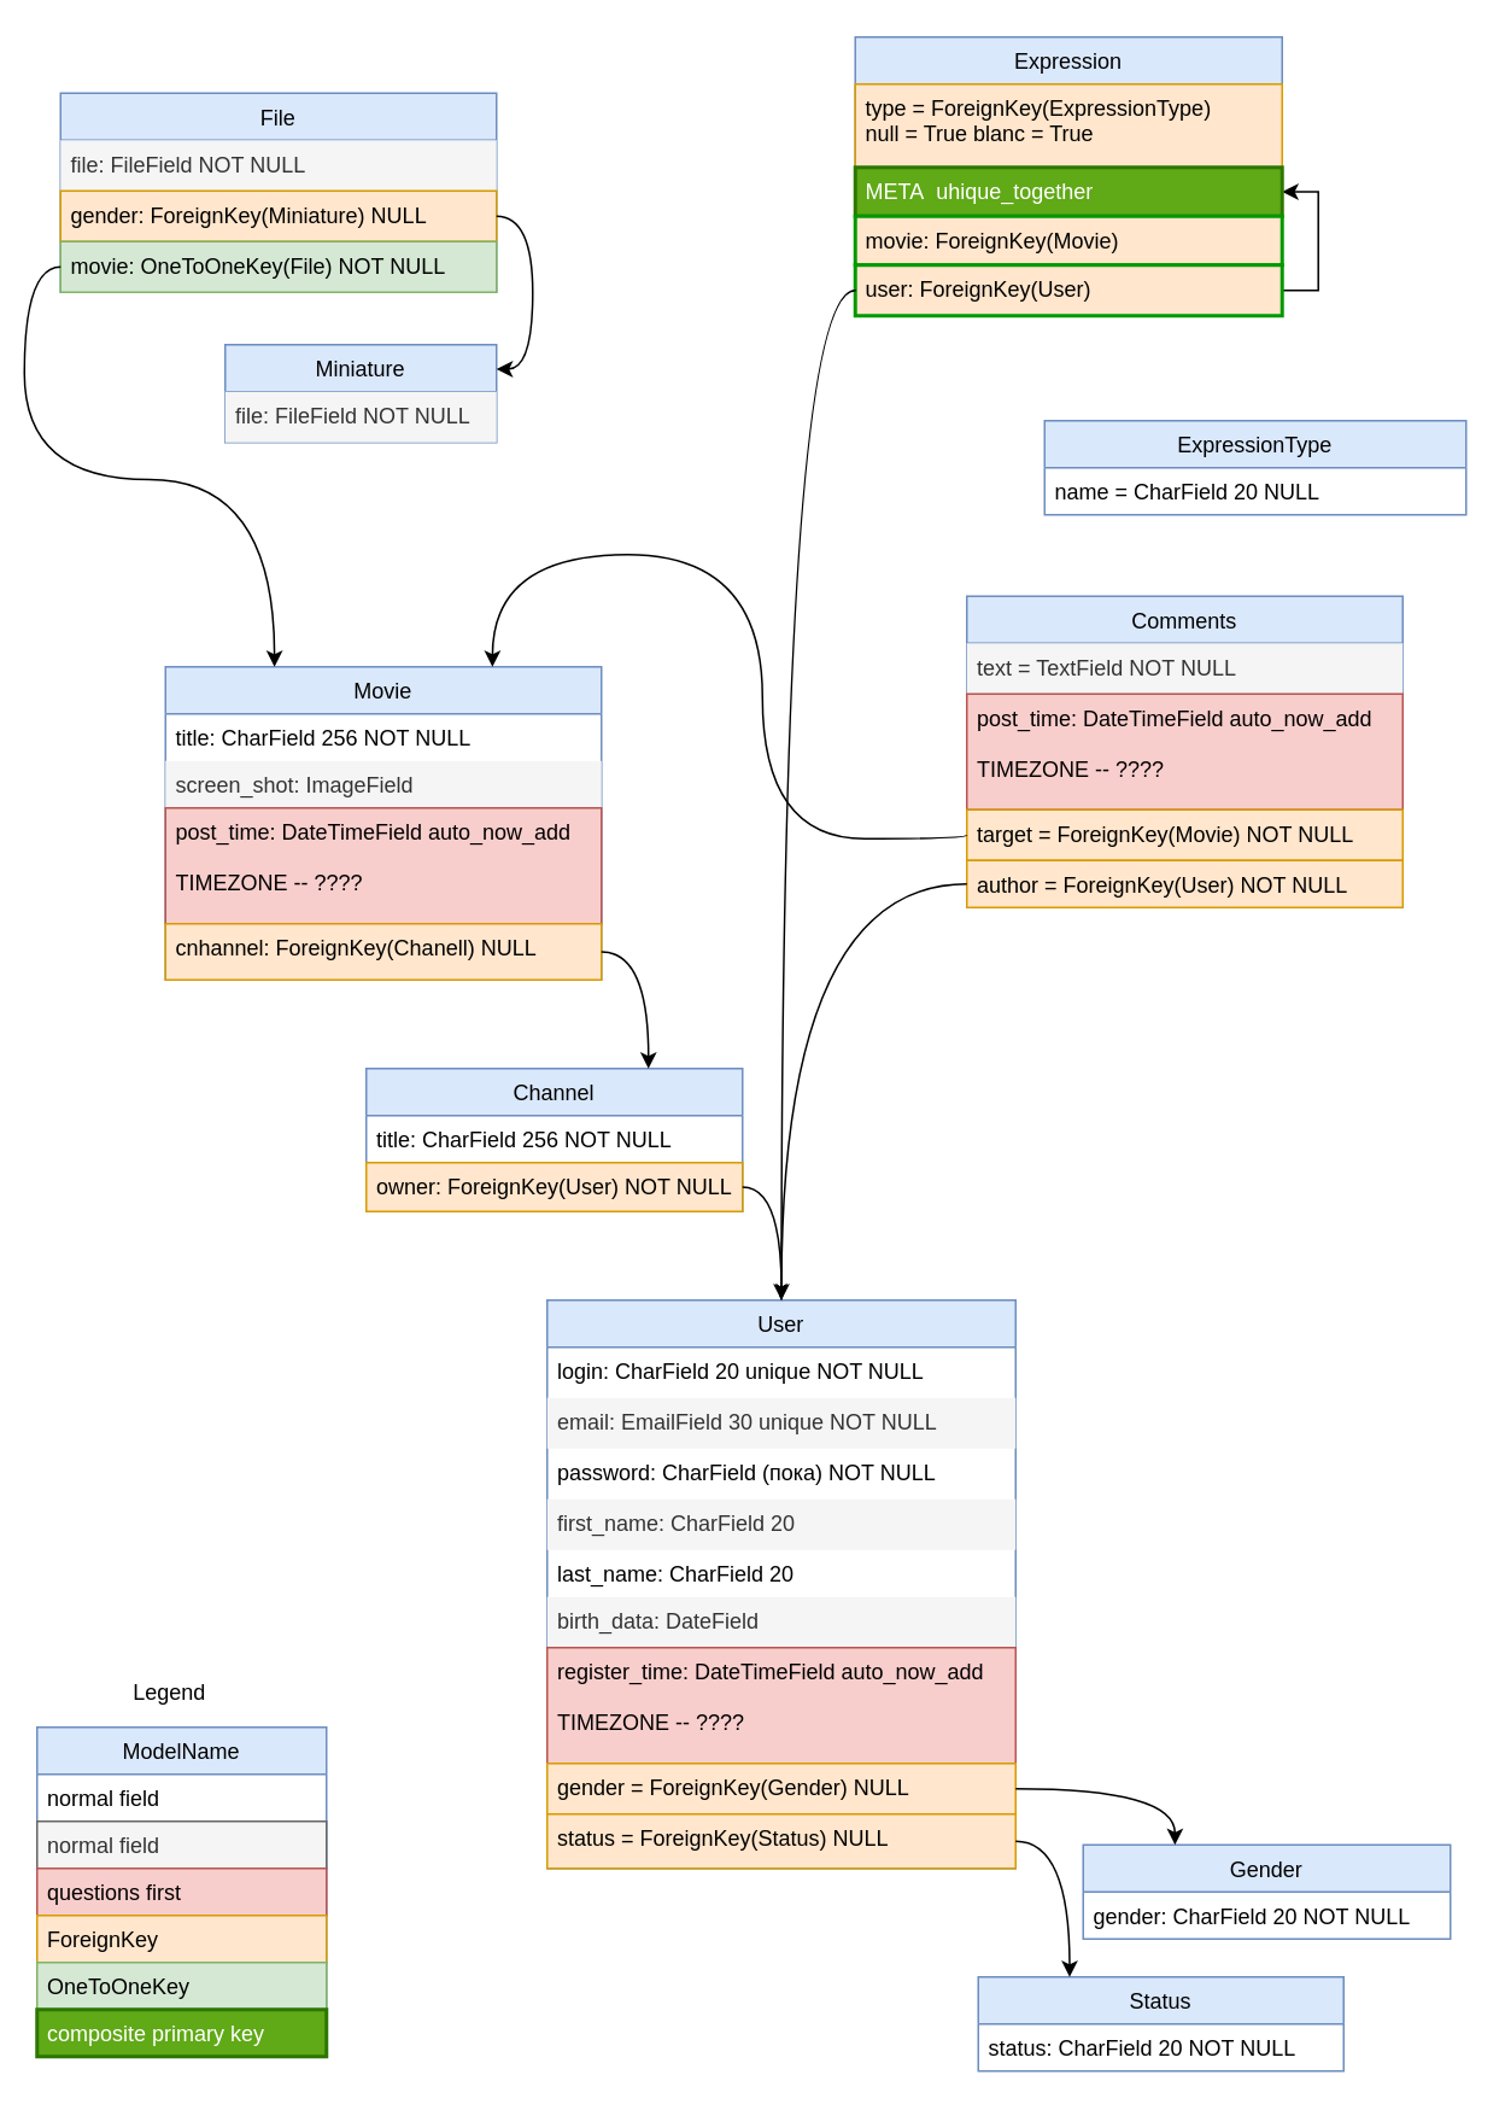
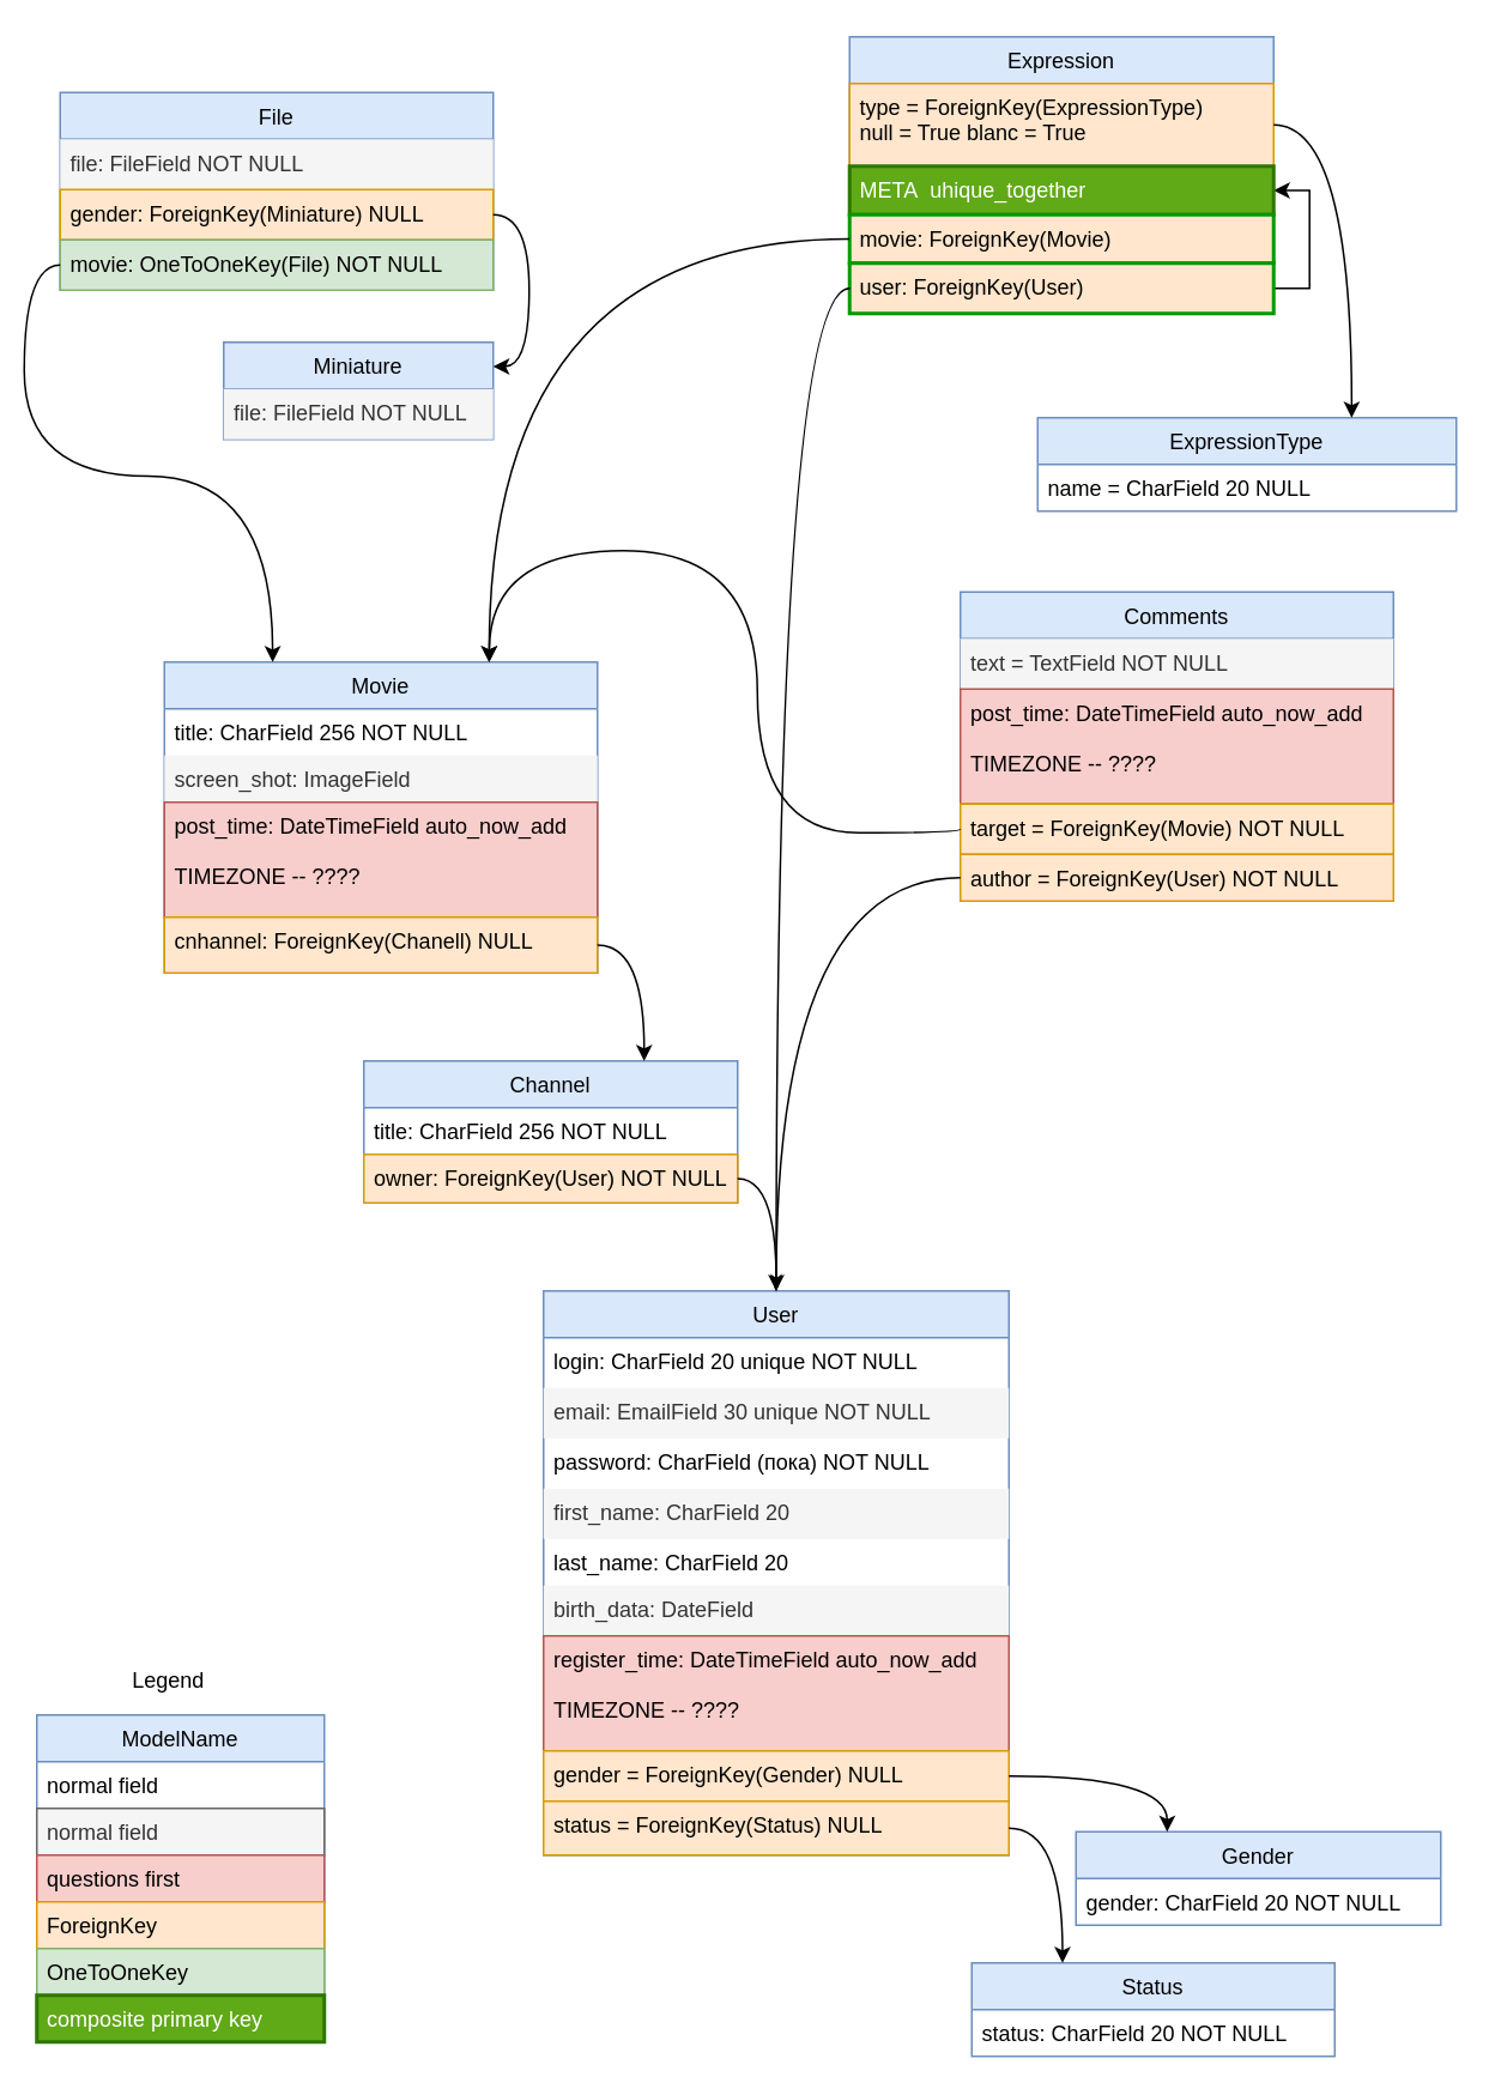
+ <mxCell id="58" style="edgeStyle=orthogonalEdgeStyle;curved=1;orthogonalLoop=1;jettySize=auto;html=1;exitX=1;exitY=0.5;exitDx=0;exitDy=0;entryX=0.75;entryY=0;entryDx=0;entryDy=0;" edge="1" parent="1" source="22" target="34"><mxGeometry relative="1" as="geometry" /></mxCell>
+ <mxCell id="53" style="edgeStyle=orthogonalEdgeStyle;curved=1;orthogonalLoop=1;jettySize=auto;html=1;exitX=0;exitY=0.5;exitDx=0;exitDy=0;entryX=0.75;entryY=0;entryDx=0;entryDy=0;startArrow=none;startFill=0;endArrow=classic;endFill=1;" edge="1" parent="1" source="25" target="47"><mxGeometry relative="1" as="geometry" /></mxCell>
